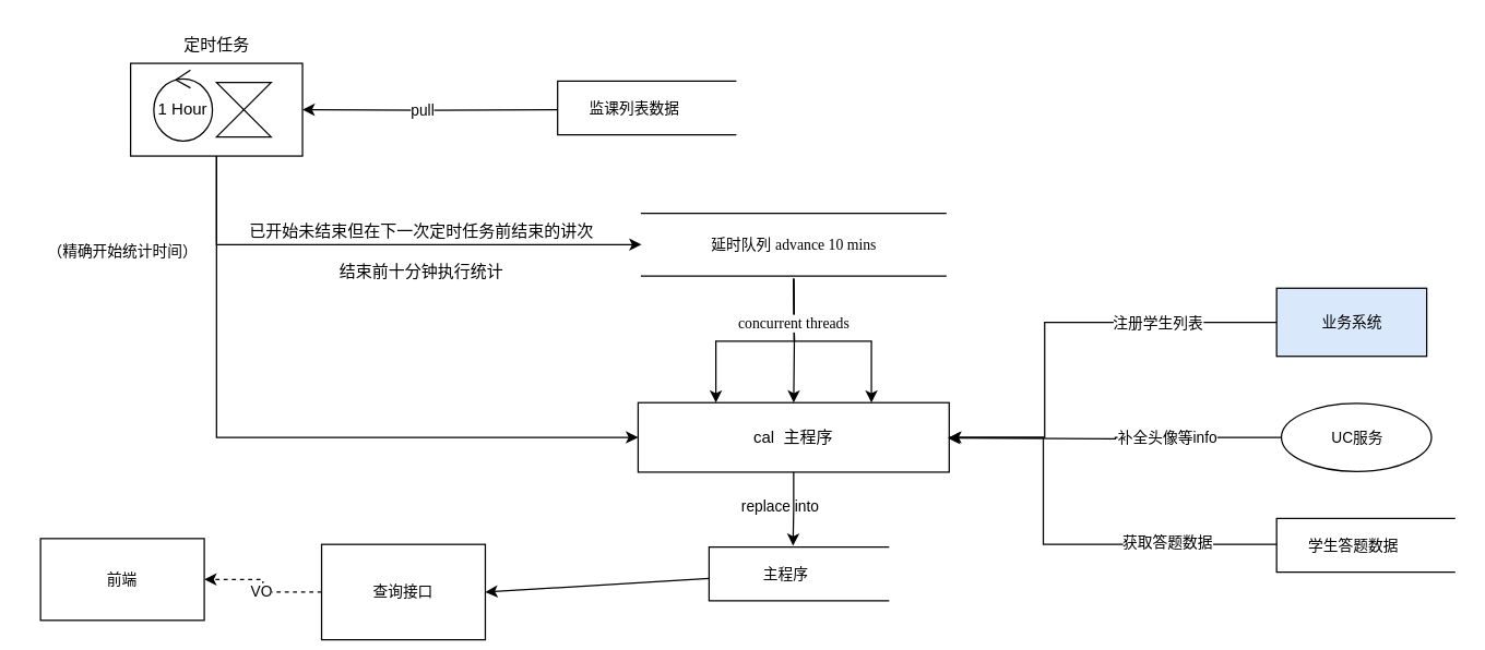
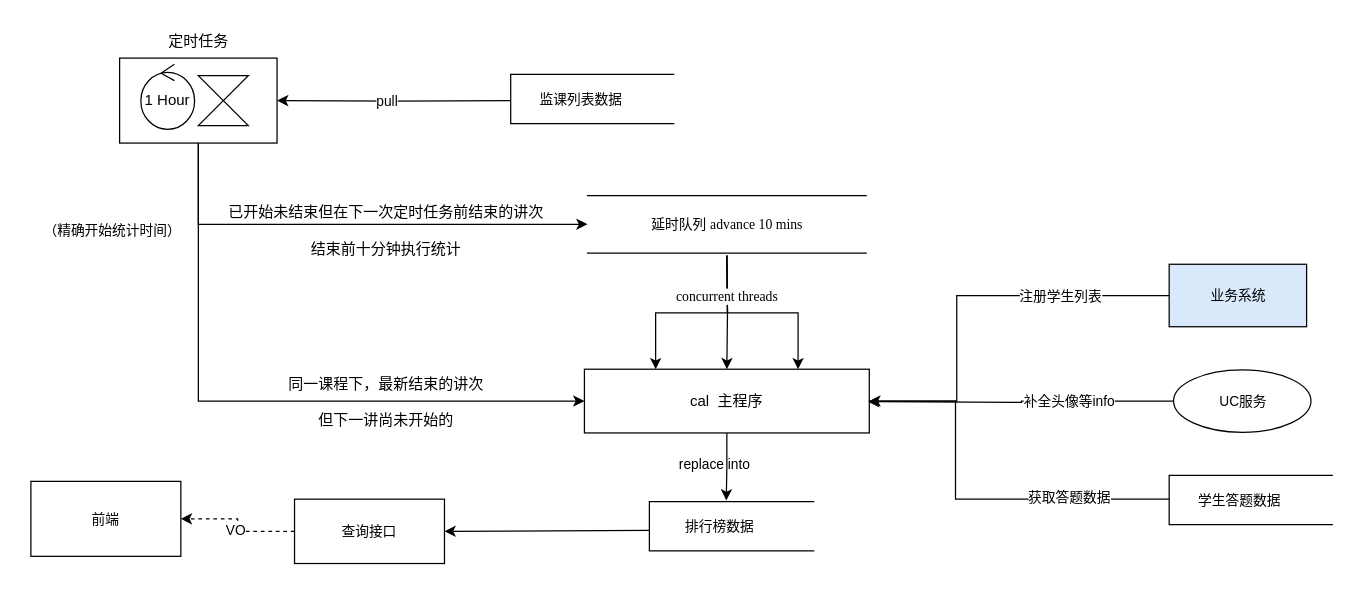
+ <mxCell id="17" value="同一课程下，最新结束的讲次&lt;br&gt;&lt;br&gt;但下一讲尚未开始的" style="text;html=1;align=center;verticalAlign=middle;resizable=0;points=[];autosize=1;strokeColor=none;fillColor=none;" vertex="1" parent="1"><mxGeometry x="221" y="293" width="174" height="55" as="geometry" /></mxCell>
- <mxCell id="32" value="主程序" style="text;html=1;align=center;verticalAlign=middle;resizable=0;points=[];autosize=1;strokeColor=none;fillColor=none;fontSize=11;" vertex="1" parent="30"><mxGeometry x="17.13" y="6.71" width="78" height="26" as="geometry" /></mxCell>
+ <mxCell id="32" value="排行榜数据" style="text;html=1;align=center;verticalAlign=middle;resizable=0;points=[];autosize=1;strokeColor=none;fillColor=none;fontSize=11;" vertex="1" parent="30"><mxGeometry x="17.13" y="6.71" width="78" height="26" as="geometry" /></mxCell>
- <mxCell id="42" value="前端" style="rounded=0;whiteSpace=wrap;html=1;fontSize=11;" vertex="1" parent="1"><mxGeometry x="29" y="394.75" width="120" height="60" as="geometry" /></mxCell>
+ <mxCell id="42" value="前端" style="rounded=0;whiteSpace=wrap;html=1;fontSize=11;" vertex="1" parent="1"><mxGeometry x="24" y="384.75" width="120" height="60" as="geometry" /></mxCell>
- <mxCell id="40" value="查询接口" style="rounded=0;whiteSpace=wrap;html=1;fontSize=11;" vertex="1" parent="1"><mxGeometry x="235" y="399" width="120" height="70" as="geometry" /></mxCell>
+ <mxCell id="40" value="查询接口" style="rounded=0;whiteSpace=wrap;html=1;fontSize=11;" vertex="1" parent="1"><mxGeometry x="235" y="399" width="120" height="51.5" as="geometry" /></mxCell>
